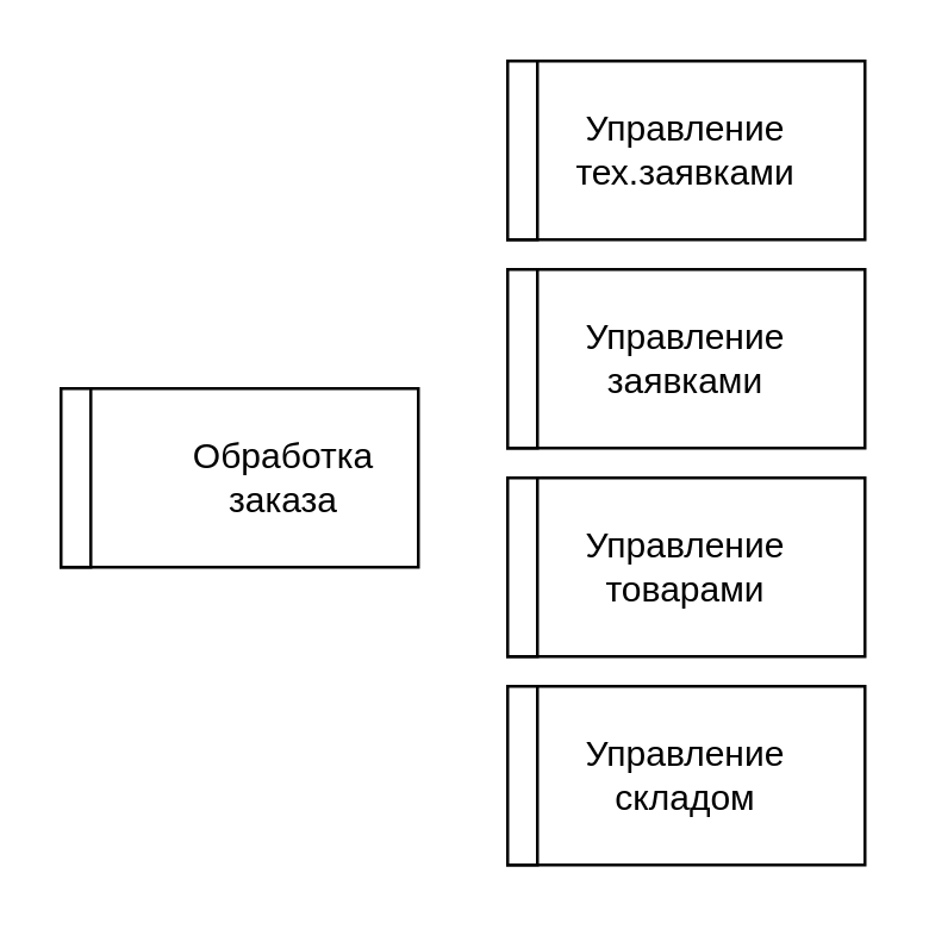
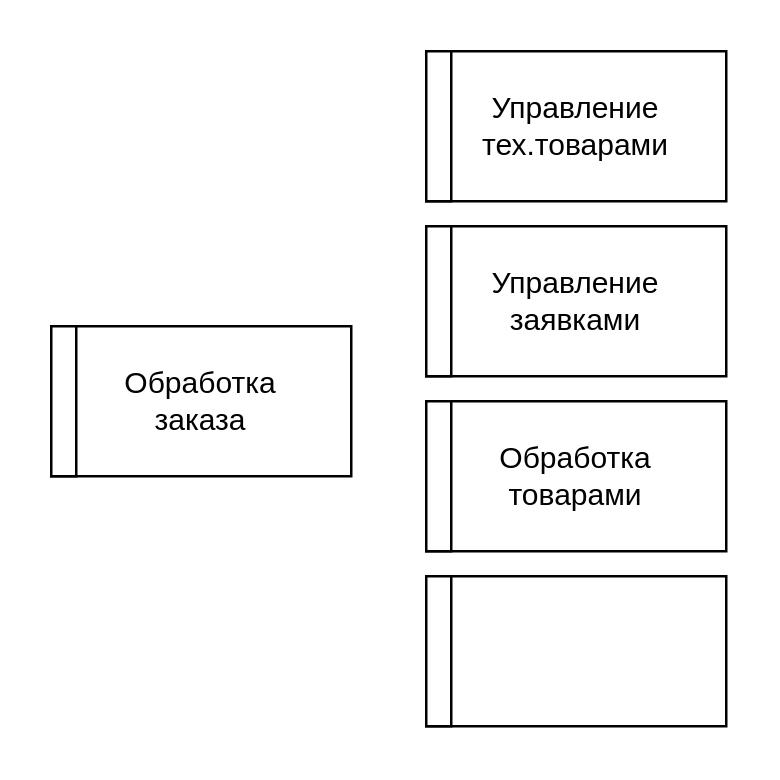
- <mxCell id="13" value="Управление тех.заявками" style="text;html=1;align=center;verticalAlign=middle;whiteSpace=wrap;rounded=0;" vertex="1" parent="1"><mxGeometry x="200" y="35" width="60" height="30" as="geometry" /></mxCell>
+ <mxCell id="13" value="Управление тех.товарами" style="text;html=1;align=center;verticalAlign=middle;whiteSpace=wrap;rounded=0;" vertex="1" parent="1"><mxGeometry x="200" y="35" width="60" height="30" as="geometry" /></mxCell>
- <mxCell id="4" value="Обработка заказа" style="text;html=1;align=center;verticalAlign=middle;whiteSpace=wrap;rounded=0;" vertex="1" parent="1"><mxGeometry x="65" y="145" width="60" height="30" as="geometry" /></mxCell>
+ <mxCell id="4" value="Обработка заказа" style="text;html=1;align=center;verticalAlign=middle;whiteSpace=wrap;rounded=0;" vertex="1" parent="1"><mxGeometry x="50" y="145" width="60" height="30" as="geometry" /></mxCell>
- <mxCell id="16" value="Управление товарами" style="text;html=1;align=center;verticalAlign=middle;whiteSpace=wrap;rounded=0;" vertex="1" parent="1"><mxGeometry x="200" y="175" width="60" height="30" as="geometry" /></mxCell>
+ <mxCell id="16" value="Обработка товарами" style="text;html=1;align=center;verticalAlign=middle;whiteSpace=wrap;rounded=0;" vertex="1" parent="1"><mxGeometry x="200" y="175" width="60" height="30" as="geometry" /></mxCell>
- <mxCell id="10" value="Управление складом" style="text;html=1;align=center;verticalAlign=middle;whiteSpace=wrap;rounded=0;" vertex="1" parent="1"><mxGeometry x="200" y="245" width="60" height="30" as="geometry" /></mxCell>
